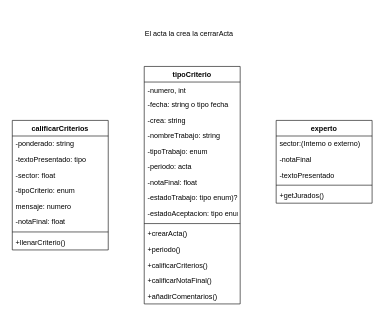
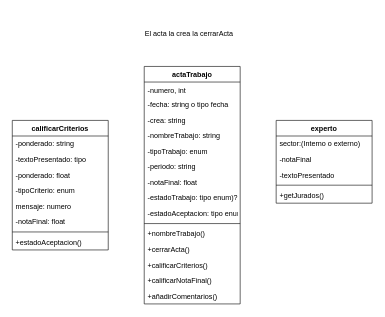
- <mxCell id="2" value="tipoCriterio" style="swimlane;fontStyle=1;align=center;verticalAlign=top;childLayout=stackLayout;horizontal=1;startSize=26;horizontalStack=0;resizeParent=1;resizeParentMax=0;resizeLast=0;collapsible=1;marginBottom=0;" parent="1" vertex="1"><mxGeometry x="240" y="110" width="160" height="396" as="geometry" /></mxCell>
+ <mxCell id="2" value="actaTrabajo" style="swimlane;fontStyle=1;align=center;verticalAlign=top;childLayout=stackLayout;horizontal=1;startSize=26;horizontalStack=0;resizeParent=1;resizeParentMax=0;resizeLast=0;collapsible=1;marginBottom=0;" parent="1" vertex="1"><mxGeometry x="240" y="110" width="160" height="396" as="geometry" /></mxCell>
- <mxCell id="8" value="-periodo: acta" style="text;strokeColor=none;fillColor=none;align=left;verticalAlign=top;spacingLeft=4;spacingRight=4;overflow=hidden;rotatable=0;points=[[0,0.5],[1,0.5]];portConstraint=eastwest;" parent="2" vertex="1"><mxGeometry y="154" width="160" height="26" as="geometry" /></mxCell>
+ <mxCell id="8" value="-periodo: string" style="text;strokeColor=none;fillColor=none;align=left;verticalAlign=top;spacingLeft=4;spacingRight=4;overflow=hidden;rotatable=0;points=[[0,0.5],[1,0.5]];portConstraint=eastwest;" parent="2" vertex="1"><mxGeometry y="154" width="160" height="26" as="geometry" /></mxCell>
- <mxCell id="21" value="-sector: float" style="text;strokeColor=none;fillColor=none;align=left;verticalAlign=top;spacingLeft=4;spacingRight=4;overflow=hidden;rotatable=0;points=[[0,0.5],[1,0.5]];portConstraint=eastwest;" vertex="1" parent="18"><mxGeometry y="78" width="160" height="26" as="geometry" /></mxCell>
+ <mxCell id="21" value="-ponderado: float" style="text;strokeColor=none;fillColor=none;align=left;verticalAlign=top;spacingLeft=4;spacingRight=4;overflow=hidden;rotatable=0;points=[[0,0.5],[1,0.5]];portConstraint=eastwest;" vertex="1" parent="18"><mxGeometry y="78" width="160" height="26" as="geometry" /></mxCell>
- <mxCell id="13" value="+crearActa()" style="text;strokeColor=none;fillColor=none;align=left;verticalAlign=top;spacingLeft=4;spacingRight=4;overflow=hidden;rotatable=0;points=[[0,0.5],[1,0.5]];portConstraint=eastwest;" parent="2" vertex="1"><mxGeometry y="266" width="160" height="26" as="geometry" /></mxCell>
+ <mxCell id="13" value="+nombreTrabajo()" style="text;strokeColor=none;fillColor=none;align=left;verticalAlign=top;spacingLeft=4;spacingRight=4;overflow=hidden;rotatable=0;points=[[0,0.5],[1,0.5]];portConstraint=eastwest;" parent="2" vertex="1"><mxGeometry y="266" width="160" height="26" as="geometry" /></mxCell>
- <mxCell id="26" value="+llenarCriterio()" style="text;strokeColor=none;fillColor=none;align=left;verticalAlign=top;spacingLeft=4;spacingRight=4;overflow=hidden;rotatable=0;points=[[0,0.5],[1,0.5]];portConstraint=eastwest;" parent="18" vertex="1"><mxGeometry y="190" width="160" height="26" as="geometry" /></mxCell>
+ <mxCell id="26" value="+estadoAceptacion()" style="text;strokeColor=none;fillColor=none;align=left;verticalAlign=top;spacingLeft=4;spacingRight=4;overflow=hidden;rotatable=0;points=[[0,0.5],[1,0.5]];portConstraint=eastwest;" parent="18" vertex="1"><mxGeometry y="190" width="160" height="26" as="geometry" /></mxCell>
- <mxCell id="14" value="+periodo()&#10;" style="text;strokeColor=none;fillColor=none;align=left;verticalAlign=top;spacingLeft=4;spacingRight=4;overflow=hidden;rotatable=0;points=[[0,0.5],[1,0.5]];portConstraint=eastwest;" parent="2" vertex="1"><mxGeometry y="292" width="160" height="26" as="geometry" /></mxCell>
+ <mxCell id="14" value="+cerrarActa()&#10;" style="text;strokeColor=none;fillColor=none;align=left;verticalAlign=top;spacingLeft=4;spacingRight=4;overflow=hidden;rotatable=0;points=[[0,0.5],[1,0.5]];portConstraint=eastwest;" parent="2" vertex="1"><mxGeometry y="292" width="160" height="26" as="geometry" /></mxCell>
